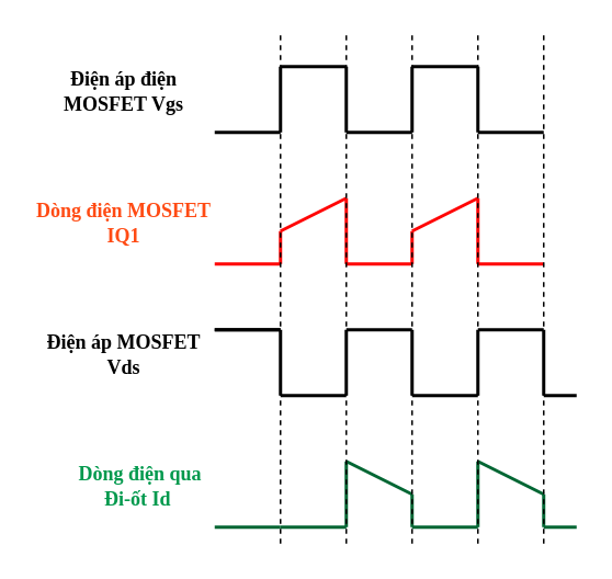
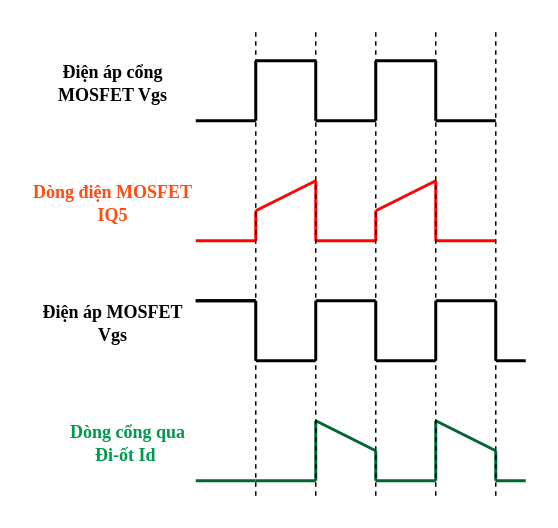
- <mxCell id="47" value="&lt;b style=&quot;&quot;&gt;&lt;font style=&quot;font-size: 12px;&quot; face=&quot;Verdana&quot;&gt;Điện áp điện MOSFET Vgs&lt;/font&gt;&lt;/b&gt;" style="text;html=1;strokeColor=none;fillColor=none;align=center;verticalAlign=middle;whiteSpace=wrap;rounded=0;" vertex="1" parent="1"><mxGeometry x="20" y="40" width="110" height="30" as="geometry" /></mxCell>
+ <mxCell id="47" value="&lt;b style=&quot;&quot;&gt;&lt;font style=&quot;font-size: 12px;&quot; face=&quot;Verdana&quot;&gt;Điện áp cổng MOSFET Vgs&lt;/font&gt;&lt;/b&gt;" style="text;html=1;strokeColor=none;fillColor=none;align=center;verticalAlign=middle;whiteSpace=wrap;rounded=0;" vertex="1" parent="1"><mxGeometry x="20" y="40" width="110" height="30" as="geometry" /></mxCell>
- <mxCell id="48" value="&lt;b style=&quot;&quot;&gt;&lt;font color=&quot;#ff4b14&quot; style=&quot;font-size: 12px;&quot; face=&quot;Verdana&quot;&gt;Dòng điện MOSFET IQ1&lt;/font&gt;&lt;/b&gt;" style="text;html=1;strokeColor=none;fillColor=none;align=center;verticalAlign=middle;whiteSpace=wrap;rounded=0;" vertex="1" parent="1"><mxGeometry x="20" y="120" width="110" height="30" as="geometry" /></mxCell>
+ <mxCell id="48" value="&lt;b style=&quot;&quot;&gt;&lt;font color=&quot;#ff4b14&quot; style=&quot;font-size: 12px;&quot; face=&quot;Verdana&quot;&gt;Dòng điện MOSFET IQ5&lt;/font&gt;&lt;/b&gt;" style="text;html=1;strokeColor=none;fillColor=none;align=center;verticalAlign=middle;whiteSpace=wrap;rounded=0;" vertex="1" parent="1"><mxGeometry x="20" y="120" width="110" height="30" as="geometry" /></mxCell>
- <mxCell id="49" value="&lt;b style=&quot;&quot;&gt;&lt;font style=&quot;font-size: 12px;&quot; face=&quot;Verdana&quot;&gt;Điện áp MOSFET Vds&lt;/font&gt;&lt;/b&gt;" style="text;html=1;strokeColor=none;fillColor=none;align=center;verticalAlign=middle;whiteSpace=wrap;rounded=0;strokeWidth=12;" vertex="1" parent="1"><mxGeometry x="20" y="200" width="110" height="30" as="geometry" /></mxCell>
+ <mxCell id="49" value="&lt;b style=&quot;&quot;&gt;&lt;font style=&quot;font-size: 12px;&quot; face=&quot;Verdana&quot;&gt;Điện áp MOSFET Vgs&lt;/font&gt;&lt;/b&gt;" style="text;html=1;strokeColor=none;fillColor=none;align=center;verticalAlign=middle;whiteSpace=wrap;rounded=0;strokeWidth=12;" vertex="1" parent="1"><mxGeometry x="20" y="200" width="110" height="30" as="geometry" /></mxCell>
- <mxCell id="50" value="&lt;b style=&quot;&quot;&gt;&lt;font color=&quot;#00994d&quot; style=&quot;font-size: 12px;&quot; face=&quot;Verdana&quot;&gt;Dòng điện qua Đi-ốt Id&amp;nbsp;&lt;/font&gt;&lt;/b&gt;" style="text;html=1;strokeColor=none;fillColor=none;align=center;verticalAlign=middle;whiteSpace=wrap;rounded=0;" vertex="1" parent="1"><mxGeometry x="40" y="280" width="90" height="30" as="geometry" /></mxCell>
+ <mxCell id="50" value="&lt;b style=&quot;&quot;&gt;&lt;font color=&quot;#00994d&quot; style=&quot;font-size: 12px;&quot; face=&quot;Verdana&quot;&gt;Dòng cổng qua Đi-ốt Id&amp;nbsp;&lt;/font&gt;&lt;/b&gt;" style="text;html=1;strokeColor=none;fillColor=none;align=center;verticalAlign=middle;whiteSpace=wrap;rounded=0;" vertex="1" parent="1"><mxGeometry x="40" y="280" width="90" height="30" as="geometry" /></mxCell>
